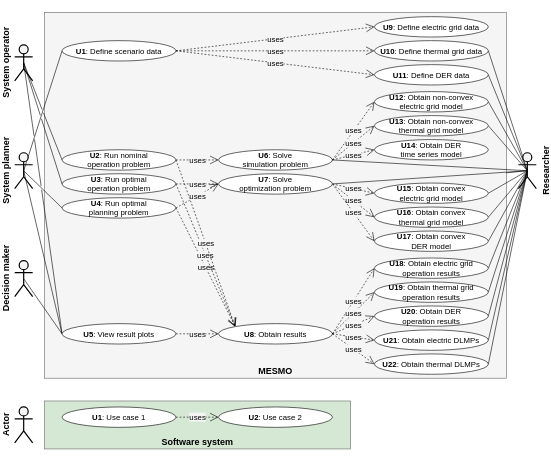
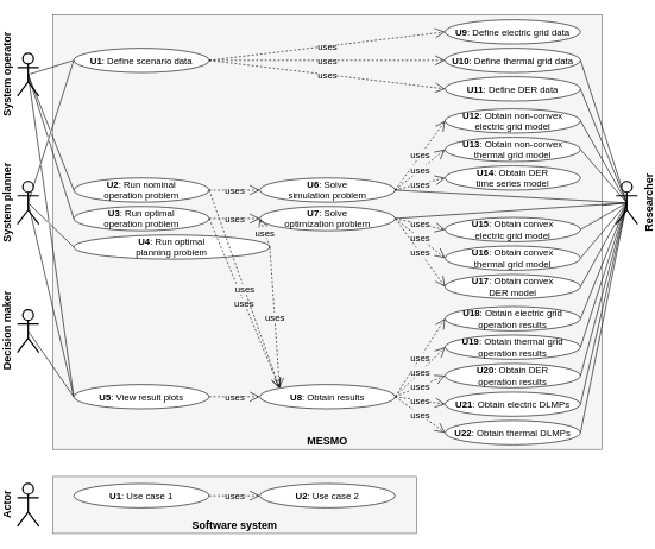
+ <mxCell id="20" style="rounded=0;jumpStyle=gap;orthogonalLoop=1;jettySize=auto;html=1;exitX=0.5;exitY=0.5;exitDx=0;exitDy=0;exitPerimeter=0;entryX=0;entryY=0.5;entryDx=0;entryDy=0;endArrow=none;endFill=0;fontSize=13;" parent="1" source="24" target="33" edge="1"><mxGeometry relative="1" as="geometry" /></mxCell>
- <mxCell id="27" value="&lt;b&gt;U4&lt;/b&gt;: Run optimal&lt;br style=&quot;font-size: 13px&quot;&gt;planning problem" style="ellipse;whiteSpace=wrap;html=1;fontSize=13;" parent="1" vertex="1"><mxGeometry x="99" y="329" width="190" height="34" as="geometry" /></mxCell>
+ <mxCell id="27" value="&lt;b&gt;U4&lt;/b&gt;: Run optimal&lt;br style=&quot;font-size: 13px&quot;&gt;planning problem" style="ellipse;whiteSpace=wrap;html=1;fontSize=13;" parent="1" vertex="1"><mxGeometry x="99" y="329" width="275" height="34" as="geometry" /></mxCell>
- <mxCell id="74" value="Software system" style="rounded=0;whiteSpace=wrap;html=1;strokeWidth=1;fontSize=15;verticalAlign=bottom;fontStyle=1;fillColor=#d5e8d4;strokeColor=#666666;" parent="1" vertex="1"><mxGeometry x="70" y="668" width="510" height="80" as="geometry" /></mxCell>
+ <mxCell id="74" value="Software system" style="rounded=0;whiteSpace=wrap;html=1;strokeWidth=1;fontSize=15;verticalAlign=bottom;fontStyle=1;fillColor=#F5F5F5;strokeColor=#666666;" parent="1" vertex="1"><mxGeometry x="70" y="668" width="510" height="80" as="geometry" /></mxCell>
